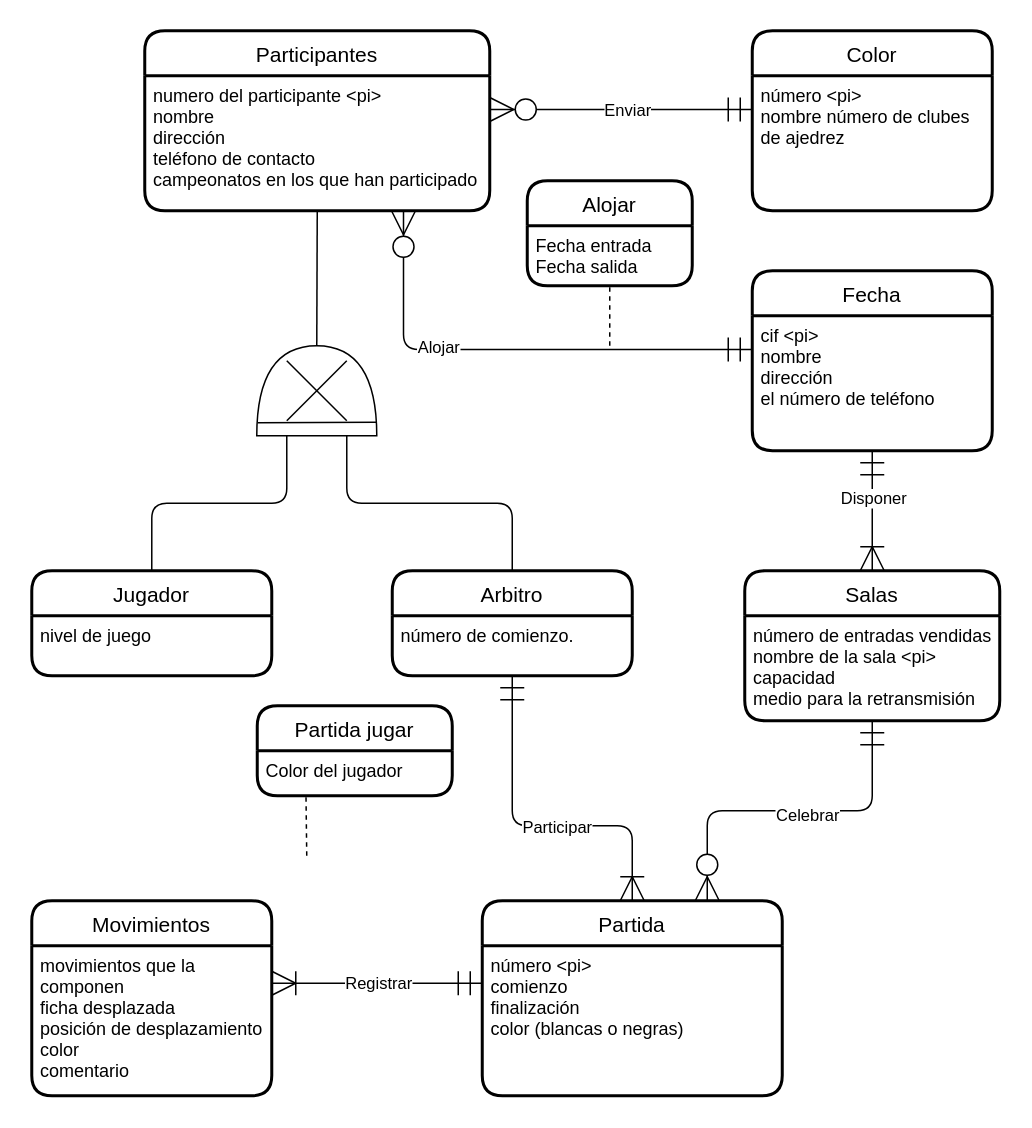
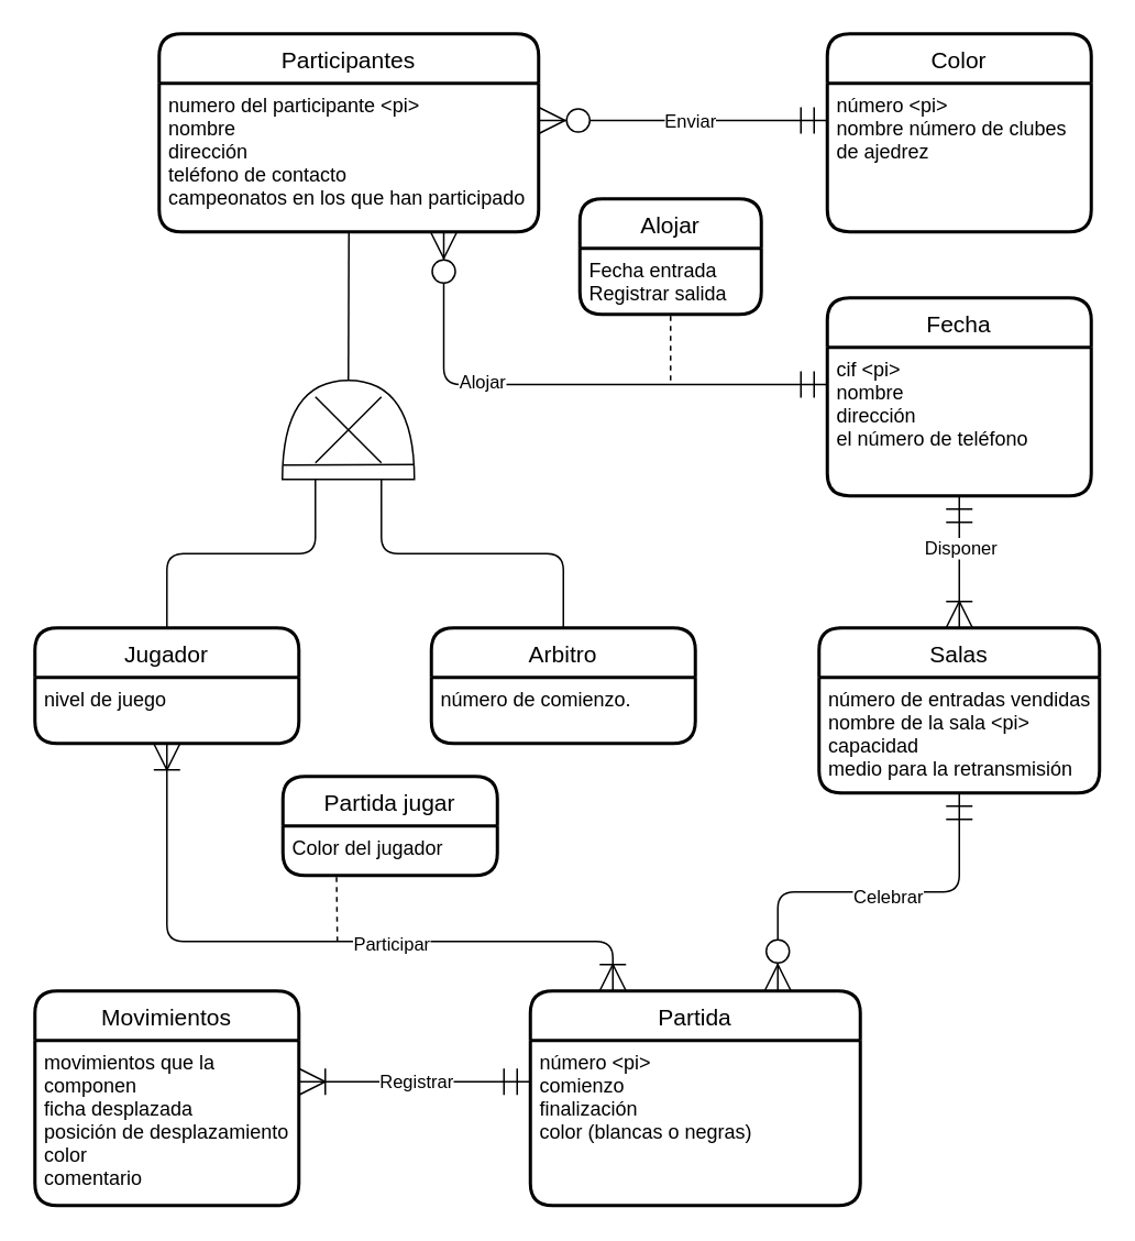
- <mxCell id="43" value="Fecha entrada &#10;Fecha salida" style="align=left;strokeColor=none;fillColor=none;spacingLeft=4;fontSize=12;verticalAlign=top;resizable=0;rotatable=0;part=1;" vertex="1" parent="42"><mxGeometry y="30" width="110" height="40" as="geometry" /></mxCell>
+ <mxCell id="43" value="Fecha entrada &#10;Registrar salida" style="align=left;strokeColor=none;fillColor=none;spacingLeft=4;fontSize=12;verticalAlign=top;resizable=0;rotatable=0;part=1;" vertex="1" parent="42"><mxGeometry y="30" width="110" height="40" as="geometry" /></mxCell>
- <mxCell id="37" value="" style="edgeStyle=orthogonalEdgeStyle;fontSize=12;html=1;endArrow=ERoneToMany;startArrow=ERmandOne;startSize=14;endSize=14;sourcePerimeterSpacing=8;targetPerimeterSpacing=8;entryX=0.5;entryY=0;entryDx=0;entryDy=0;exitX=0.5;exitY=1;exitDx=0;exitDy=0;" edge="1" parent="1" source="12" target="17"><mxGeometry width="100" height="100" relative="1" as="geometry"><mxPoint x="271" y="580" as="sourcePoint" /><mxPoint x="371" y="480" as="targetPoint" /><Array as="points"><mxPoint x="341" y="550" /><mxPoint x="421" y="550" /></Array></mxGeometry></mxCell>
- <mxCell id="38" value="Participar" style="edgeLabel;html=1;align=center;verticalAlign=middle;resizable=0;points=[];" vertex="1" connectable="0" parent="37"><mxGeometry x="0.121" relative="1" as="geometry"><mxPoint as="offset" /></mxGeometry></mxCell>
+ <mxCell id="35" value="" style="edgeStyle=orthogonalEdgeStyle;fontSize=12;html=1;endArrow=ERoneToMany;startArrow=ERoneToMany;startSize=14;endSize=14;sourcePerimeterSpacing=8;targetPerimeterSpacing=8;entryX=0.5;entryY=1;entryDx=0;entryDy=0;exitX=0.25;exitY=0;exitDx=0;exitDy=0;" edge="1" parent="1" source="17" target="10"><mxGeometry width="100" height="100" relative="1" as="geometry"><mxPoint x="271" y="580" as="sourcePoint" /><mxPoint x="371" y="480" as="targetPoint" /><Array as="points"><mxPoint x="371" y="570" /><mxPoint x="101" y="570" /></Array></mxGeometry></mxCell>
+ <mxCell id="36" value="Participar" style="edgeLabel;html=1;align=center;verticalAlign=middle;resizable=0;points=[];" vertex="1" connectable="0" parent="35"><mxGeometry x="-0.216" y="1" relative="1" as="geometry"><mxPoint as="offset" /></mxGeometry></mxCell>
